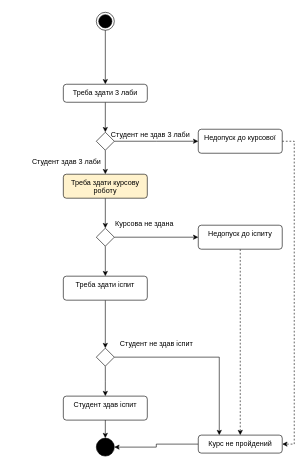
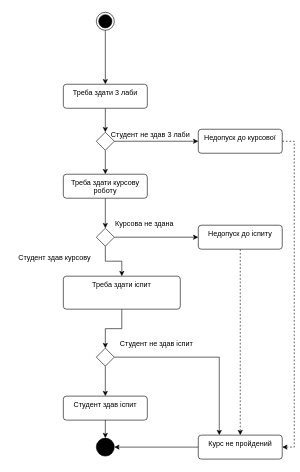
- <mxCell id="6" value="Треба здати 3 лаби" style="html=1;align=center;verticalAlign=top;rounded=1;absoluteArcSize=1;arcSize=10;dashed=0;whiteSpace=wrap;" vertex="1" parent="1"><mxGeometry x="105" y="140" width="140" height="30" as="geometry" /></mxCell>
+ <mxCell id="6" value="Треба здати 3 лаби" style="html=1;align=center;verticalAlign=top;rounded=1;absoluteArcSize=1;arcSize=10;dashed=0;whiteSpace=wrap;" vertex="1" parent="1"><mxGeometry x="105" y="140" width="140" height="40" as="geometry" /></mxCell>
- <mxCell id="14" value="Студент здав 3 лаби" style="text;html=1;align=center;verticalAlign=middle;resizable=0;points=[];autosize=1;strokeColor=none;fillColor=none;" vertex="1" parent="1"><mxGeometry x="40" y="255" width="140" height="30" as="geometry" /></mxCell>
- <mxCell id="8" value="Треба здати курсову роботу" style="html=1;align=center;verticalAlign=top;rounded=1;absoluteArcSize=1;arcSize=10;dashed=0;whiteSpace=wrap;fillColor=#fff2cc;" vertex="1" parent="1"><mxGeometry x="105" y="290" width="140" height="40" as="geometry" /></mxCell>
+ <mxCell id="8" value="Треба здати курсову роботу" style="html=1;align=center;verticalAlign=top;rounded=1;absoluteArcSize=1;arcSize=10;dashed=0;whiteSpace=wrap;" vertex="1" parent="1"><mxGeometry x="105" y="290" width="140" height="40" as="geometry" /></mxCell>
+ <mxCell id="24" value="Студент здав курсову" style="text;html=1;align=center;verticalAlign=middle;resizable=0;points=[];autosize=1;strokeColor=none;fillColor=none;" vertex="1" parent="1"><mxGeometry x="20" y="415" width="140" height="30" as="geometry" /></mxCell>
- <mxCell id="10" value="Треба здати іспит" style="html=1;align=center;verticalAlign=top;rounded=1;absoluteArcSize=1;arcSize=10;dashed=0;whiteSpace=wrap;" vertex="1" parent="1"><mxGeometry x="105" y="460" width="140" height="40" as="geometry" /></mxCell>
+ <mxCell id="10" value="Треба здати іспит" style="html=1;align=center;verticalAlign=top;rounded=1;absoluteArcSize=1;arcSize=10;dashed=0;whiteSpace=wrap;" vertex="1" parent="1"><mxGeometry x="105" y="460" width="195" height="55" as="geometry" /></mxCell>
- <mxCell id="22" value="Курс не пройдений" style="html=1;align=center;verticalAlign=top;rounded=1;absoluteArcSize=1;arcSize=10;dashed=0;whiteSpace=wrap;" vertex="1" parent="1"><mxGeometry x="330" y="725" width="140" height="30" as="geometry" /></mxCell>
+ <mxCell id="22" value="Курс не пройдений" style="html=1;align=center;verticalAlign=top;rounded=1;absoluteArcSize=1;arcSize=10;dashed=0;whiteSpace=wrap;" vertex="1" parent="1"><mxGeometry x="330" y="725" width="140" height="40" as="geometry" /></mxCell>
